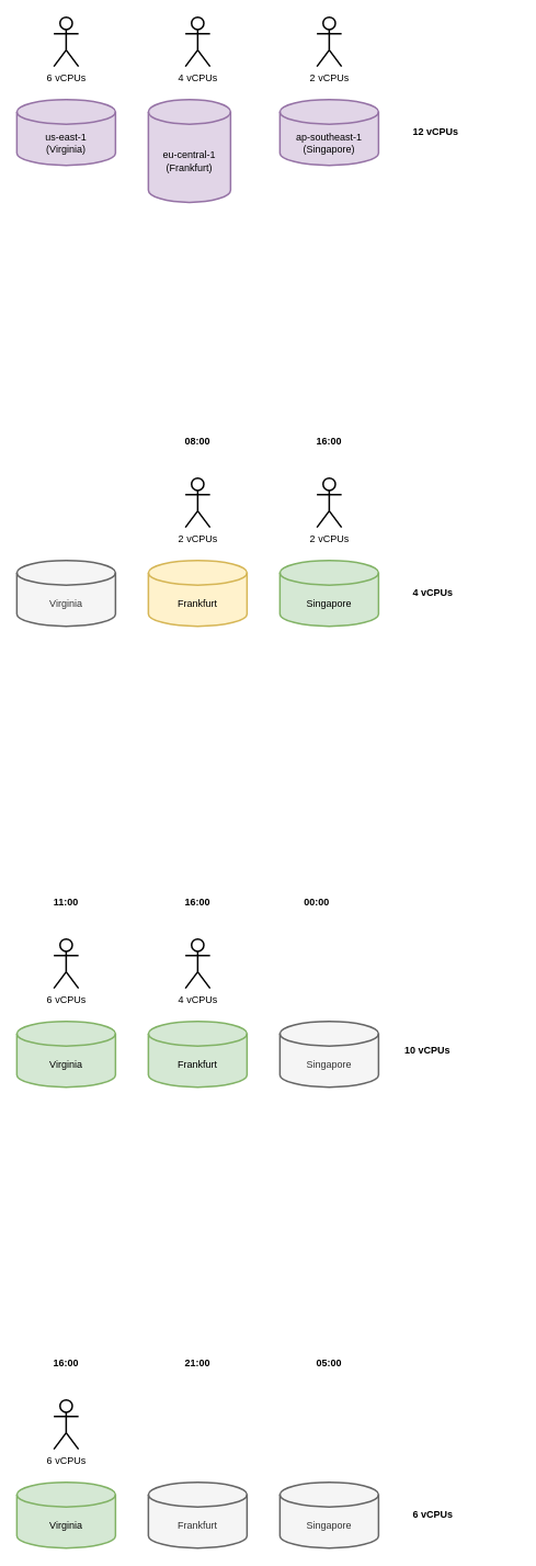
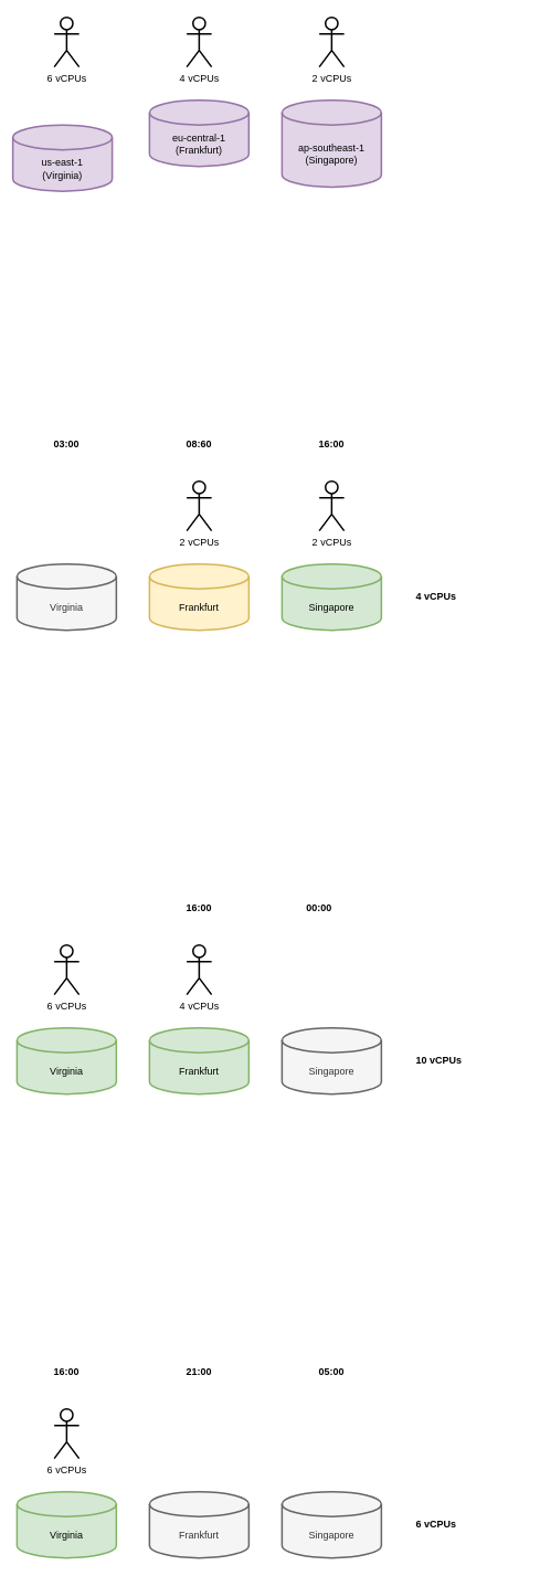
- <mxCell id="28" value="&lt;div&gt;us-east-1&lt;/div&gt;(Virginia)" style="shape=cylinder3;whiteSpace=wrap;html=1;boundedLbl=1;backgroundOutline=1;size=15;strokeWidth=2;fillColor=#e1d5e7;strokeColor=#9673a6;" vertex="1" parent="1"><mxGeometry x="20" y="120" width="120" height="80" as="geometry" /></mxCell>
+ <mxCell id="28" value="&lt;div&gt;us-east-1&lt;/div&gt;(Virginia)" style="shape=cylinder3;whiteSpace=wrap;html=1;boundedLbl=1;backgroundOutline=1;size=15;strokeWidth=2;fillColor=#e1d5e7;strokeColor=#9673a6;" vertex="1" parent="1"><mxGeometry x="15" y="150" width="120" height="80" as="geometry" /></mxCell>
- <mxCell id="30" value="&lt;div&gt;ap-southeast-1&lt;/div&gt;(Singapore)" style="shape=cylinder3;whiteSpace=wrap;html=1;boundedLbl=1;backgroundOutline=1;size=15;strokeWidth=2;fillColor=#e1d5e7;strokeColor=#9673a6;" vertex="1" parent="1"><mxGeometry x="340" y="120" width="120" height="80" as="geometry" /></mxCell>
+ <mxCell id="30" value="&lt;div&gt;ap-southeast-1&lt;/div&gt;(Singapore)" style="shape=cylinder3;whiteSpace=wrap;html=1;boundedLbl=1;backgroundOutline=1;size=15;strokeWidth=2;fillColor=#e1d5e7;strokeColor=#9673a6;" vertex="1" parent="1"><mxGeometry x="340" y="120" width="120" height="105" as="geometry" /></mxCell>
- <mxCell id="34" value="12 vCPUs" style="text;html=1;strokeColor=none;fillColor=none;align=left;verticalAlign=middle;whiteSpace=wrap;rounded=0;strokeWidth=2;fontStyle=1" vertex="1" parent="1"><mxGeometry x="500" y="145" width="130" height="30" as="geometry" /></mxCell>
- <mxCell id="29" value="&lt;div&gt;eu-central-1&lt;/div&gt;(Frankfurt)" style="shape=cylinder3;whiteSpace=wrap;html=1;boundedLbl=1;backgroundOutline=1;size=15;strokeWidth=2;fillColor=#e1d5e7;strokeColor=#9673a6;" vertex="1" parent="1"><mxGeometry x="180" y="120" width="100" height="125" as="geometry" /></mxCell>
+ <mxCell id="29" value="&lt;div&gt;eu-central-1&lt;/div&gt;(Frankfurt)" style="shape=cylinder3;whiteSpace=wrap;html=1;boundedLbl=1;backgroundOutline=1;size=15;strokeWidth=2;fillColor=#e1d5e7;strokeColor=#9673a6;" vertex="1" parent="1"><mxGeometry x="180" y="120" width="120" height="80" as="geometry" /></mxCell>
+ <mxCell id="18" value="03:00" style="text;html=1;strokeColor=none;fillColor=none;align=center;verticalAlign=middle;whiteSpace=wrap;rounded=0;strokeWidth=2;fontStyle=1" parent="1" vertex="1"><mxGeometry x="50" y="520" width="60" height="30" as="geometry" /></mxCell>
- <mxCell id="17" value="08:00" style="text;html=1;strokeColor=none;fillColor=none;align=center;verticalAlign=middle;whiteSpace=wrap;rounded=0;strokeWidth=2;fontStyle=1" parent="1" vertex="1"><mxGeometry x="210" y="520" width="60" height="30" as="geometry" /></mxCell>
+ <mxCell id="17" value="08:60" style="text;html=1;strokeColor=none;fillColor=none;align=center;verticalAlign=middle;whiteSpace=wrap;rounded=0;strokeWidth=2;fontStyle=1" parent="1" vertex="1"><mxGeometry x="210" y="520" width="60" height="30" as="geometry" /></mxCell>
- <mxCell id="20" value="11:00" style="text;html=1;strokeColor=none;fillColor=none;align=center;verticalAlign=middle;whiteSpace=wrap;rounded=0;strokeWidth=2;fontStyle=1" parent="1" vertex="1"><mxGeometry x="50" y="1080" width="60" height="30" as="geometry" /></mxCell>
- <mxCell id="26" value="10 vCPUs" style="text;html=1;strokeColor=none;fillColor=none;align=left;verticalAlign=middle;whiteSpace=wrap;rounded=0;strokeWidth=2;fontStyle=1" parent="1" vertex="1"><mxGeometry x="490" y="1260" width="130" height="30" as="geometry" /></mxCell>
+ <mxCell id="26" value="10 vCPUs" style="text;html=1;strokeColor=none;fillColor=none;align=left;verticalAlign=middle;whiteSpace=wrap;rounded=0;strokeWidth=2;fontStyle=1" parent="1" vertex="1"><mxGeometry x="500" y="1265" width="130" height="30" as="geometry" /></mxCell>
